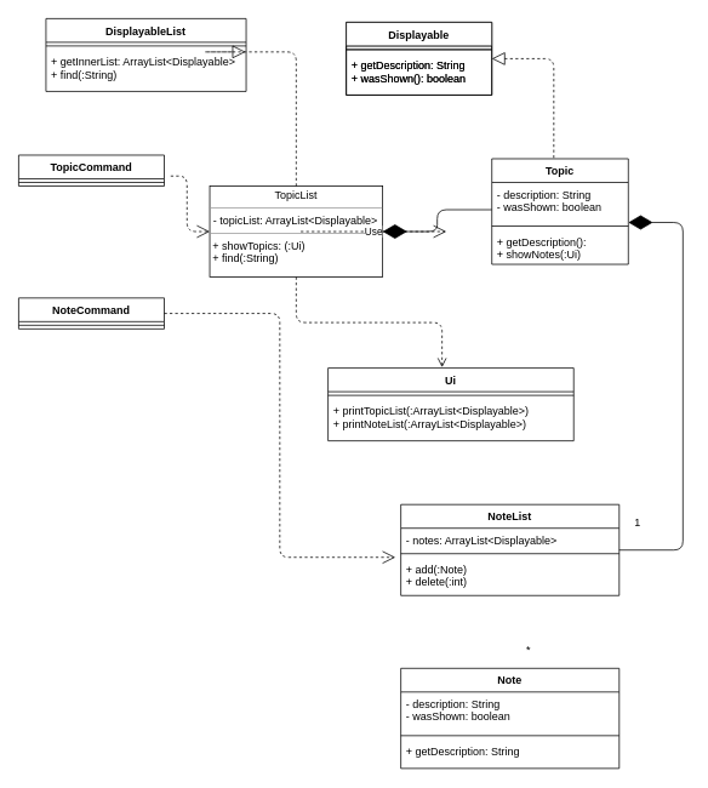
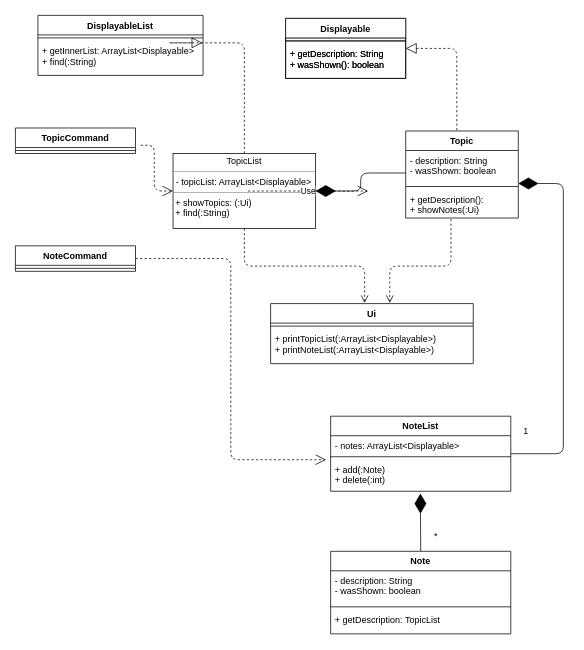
+ <mxCell id="9" value="" style="html=1;verticalAlign=bottom;endArrow=open;dashed=1;endSize=8;exitX=0.402;exitY=1.039;exitDx=0;exitDy=0;edgeStyle=orthogonalEdgeStyle;exitPerimeter=0;entryX=0.588;entryY=-0.01;entryDx=0;entryDy=0;entryPerimeter=0;" parent="1" source="7" target="10" edge="1"><mxGeometry relative="1" as="geometry"><mxPoint x="460" y="314" as="sourcePoint" /><mxPoint x="518" y="411" as="targetPoint" /><Array as="points"><mxPoint x="600" y="354" /><mxPoint x="519" y="354" /></Array></mxGeometry></mxCell>
+ <mxCell id="29" value="" style="endArrow=diamondThin;endFill=1;endSize=24;html=1;entryX=0.498;entryY=1.071;entryDx=0;entryDy=0;entryPerimeter=0;exitX=0.5;exitY=0;exitDx=0;exitDy=0;" parent="1" source="34" target="28" edge="1"><mxGeometry width="160" relative="1" as="geometry"><mxPoint x="560" y="704" as="sourcePoint" /><mxPoint x="560" y="674" as="targetPoint" /></mxGeometry></mxCell>
- <mxCell id="37" value="+ getDescription: String" style="text;strokeColor=none;fillColor=none;align=left;verticalAlign=top;spacingLeft=4;spacingRight=4;overflow=hidden;rotatable=0;points=[[0,0.5],[1,0.5]];portConstraint=eastwest;" parent="34" vertex="1"><mxGeometry y="78" width="240" height="32" as="geometry" /></mxCell>
+ <mxCell id="37" value="+ getDescription: TopicList" style="text;strokeColor=none;fillColor=none;align=left;verticalAlign=top;spacingLeft=4;spacingRight=4;overflow=hidden;rotatable=0;points=[[0,0.5],[1,0.5]];portConstraint=eastwest;" parent="34" vertex="1"><mxGeometry y="78" width="240" height="32" as="geometry" /></mxCell>
